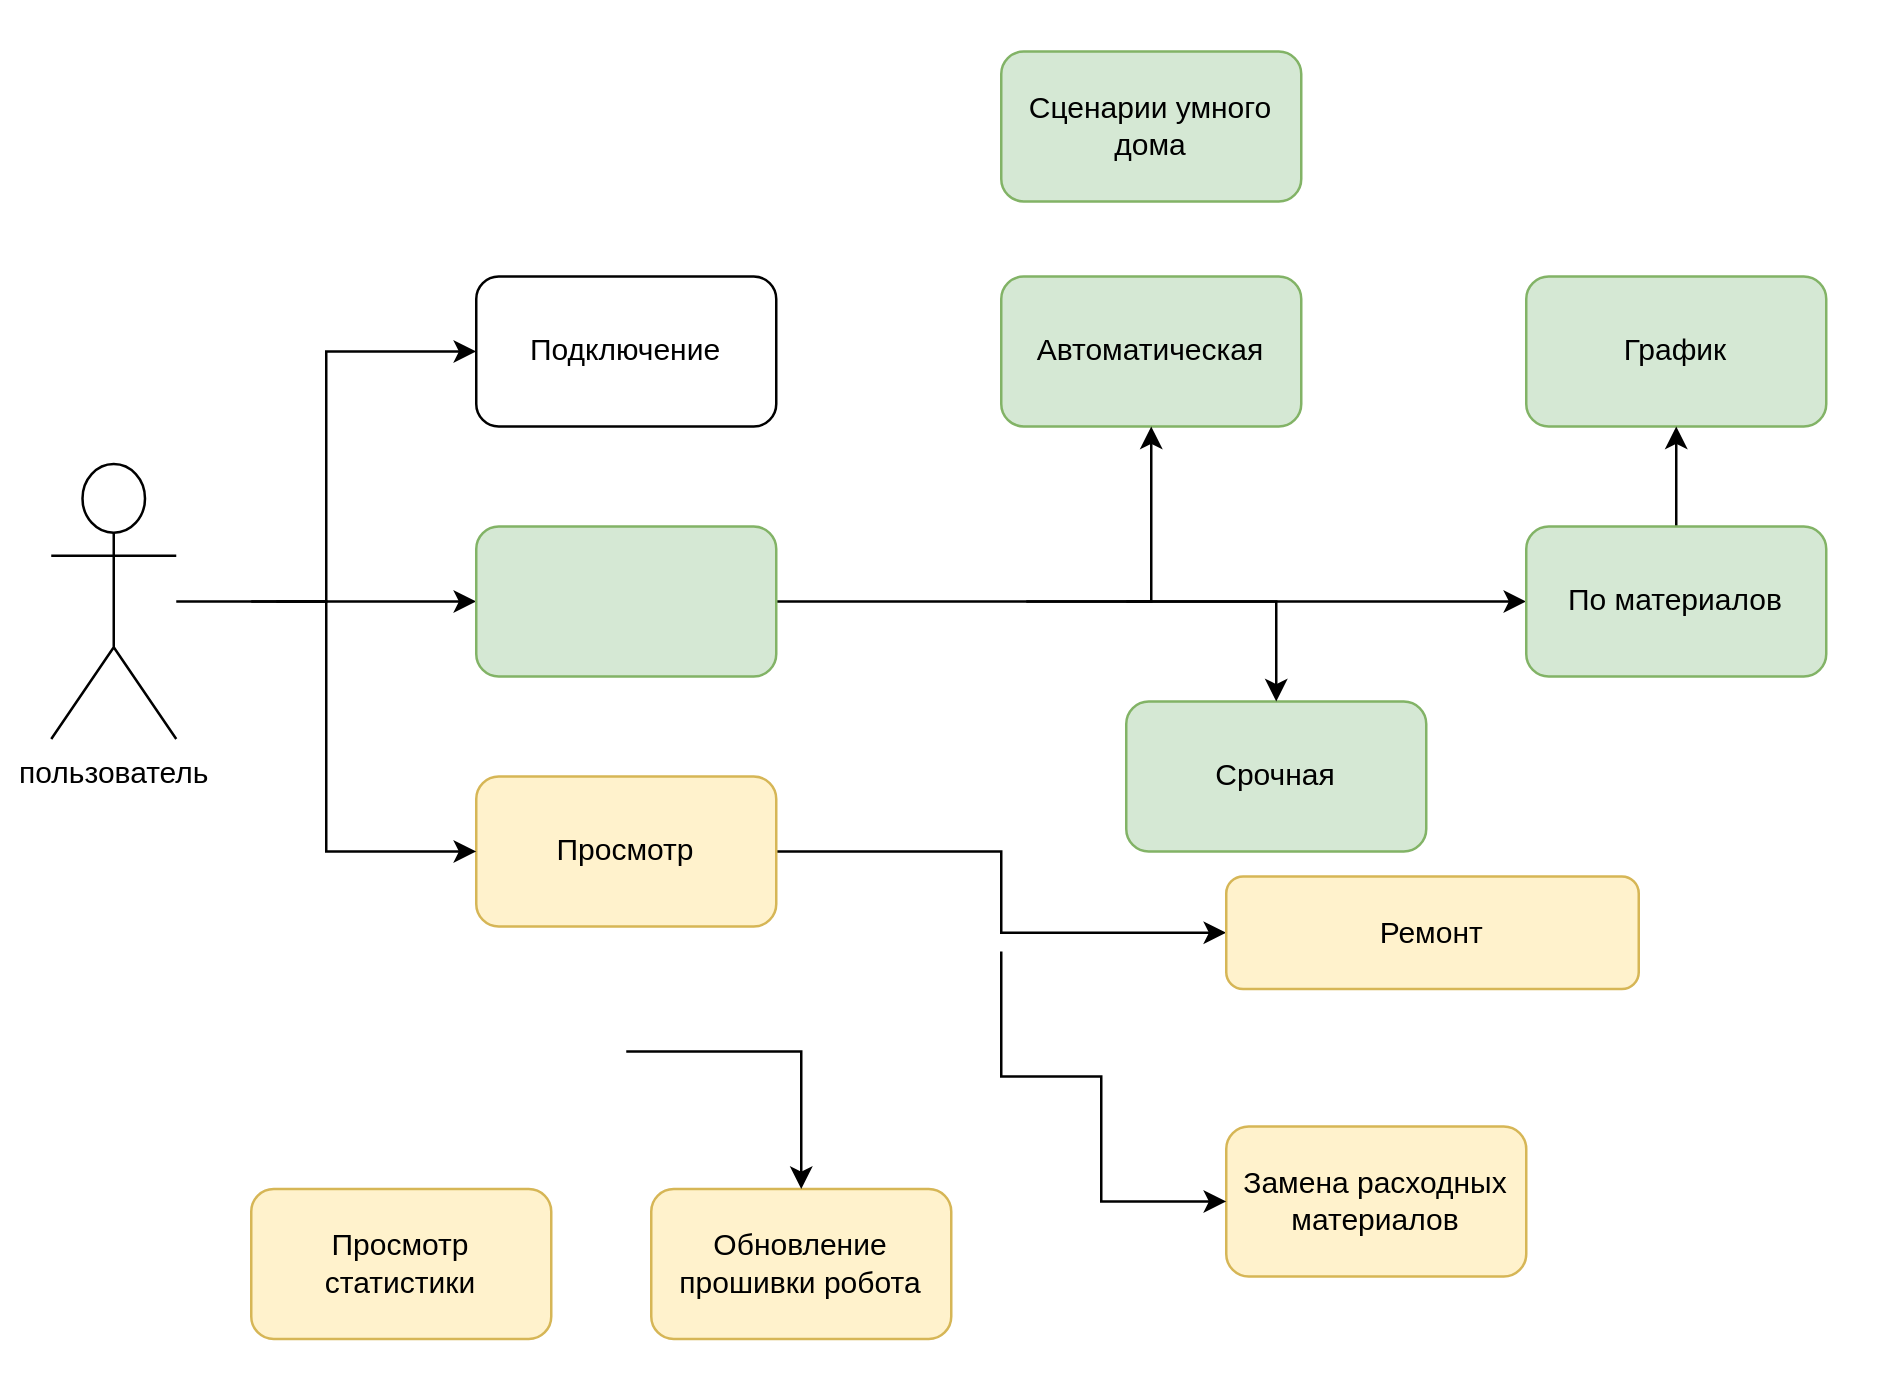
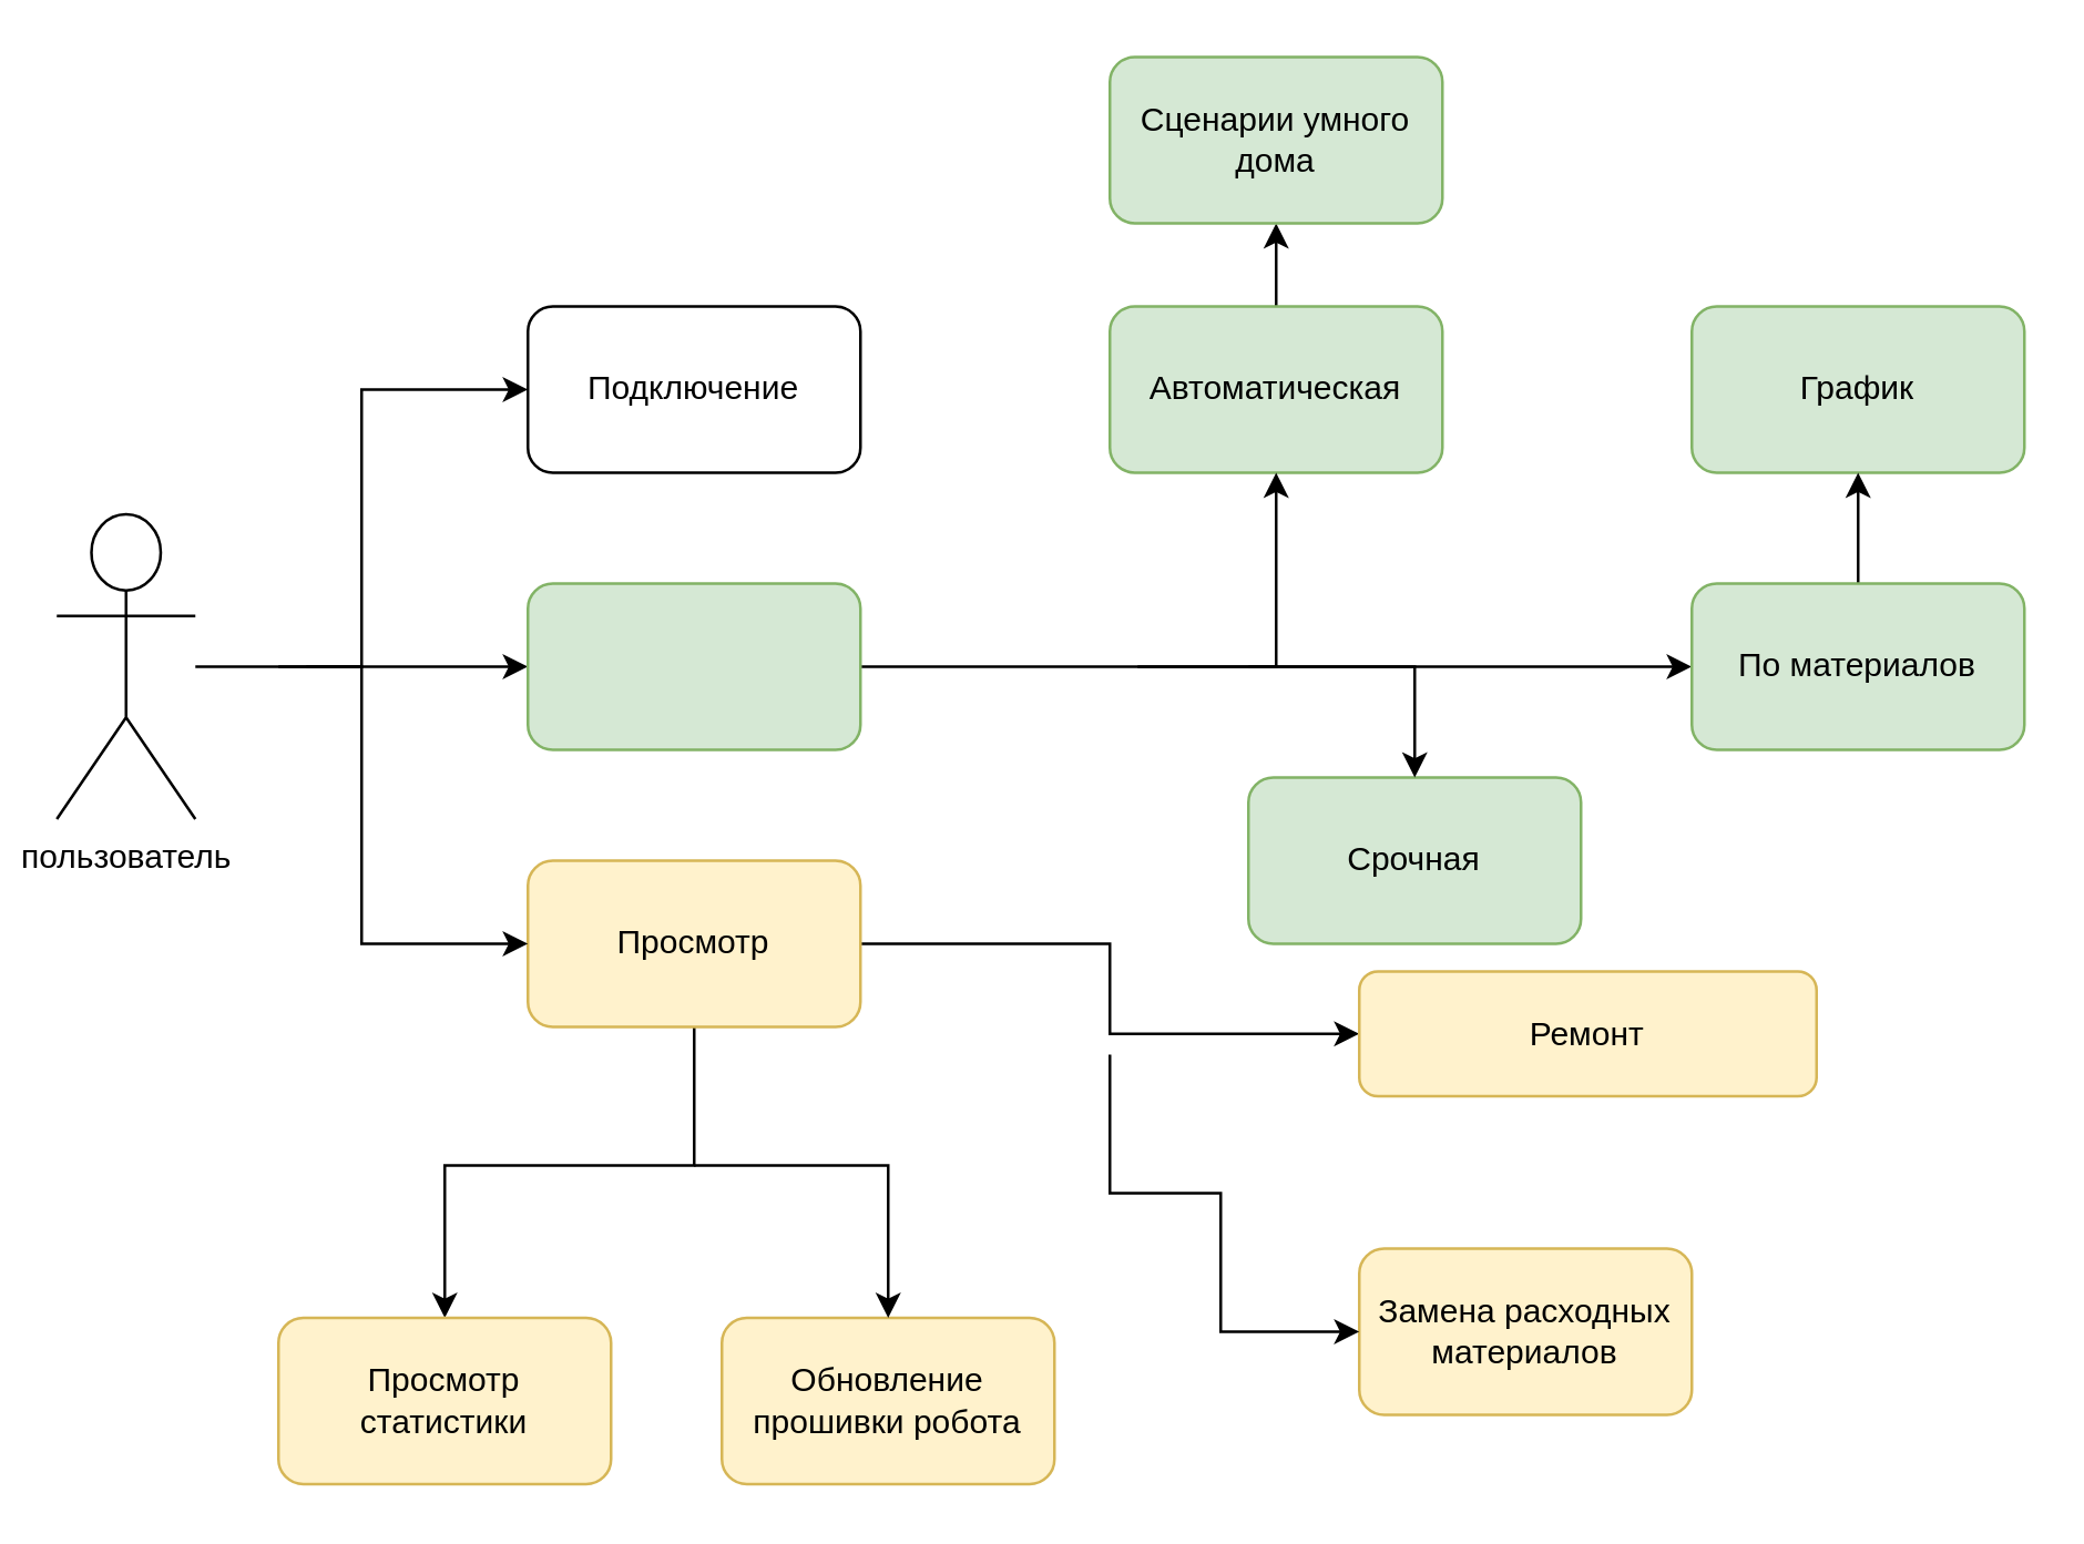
+ <mxCell id="13" style="edgeStyle=orthogonalEdgeStyle;rounded=0;orthogonalLoop=1;jettySize=auto;html=1;" edge="1" parent="1" source="14" target="26"><mxGeometry relative="1" as="geometry" /></mxCell>
+ <mxCell id="8" style="edgeStyle=orthogonalEdgeStyle;rounded=0;orthogonalLoop=1;jettySize=auto;html=1;" edge="1" parent="1" source="9" target="10"><mxGeometry relative="1" as="geometry"><Array as="points"><mxPoint x="250" y="420" /><mxPoint x="160" y="420" /></Array></mxGeometry></mxCell>
